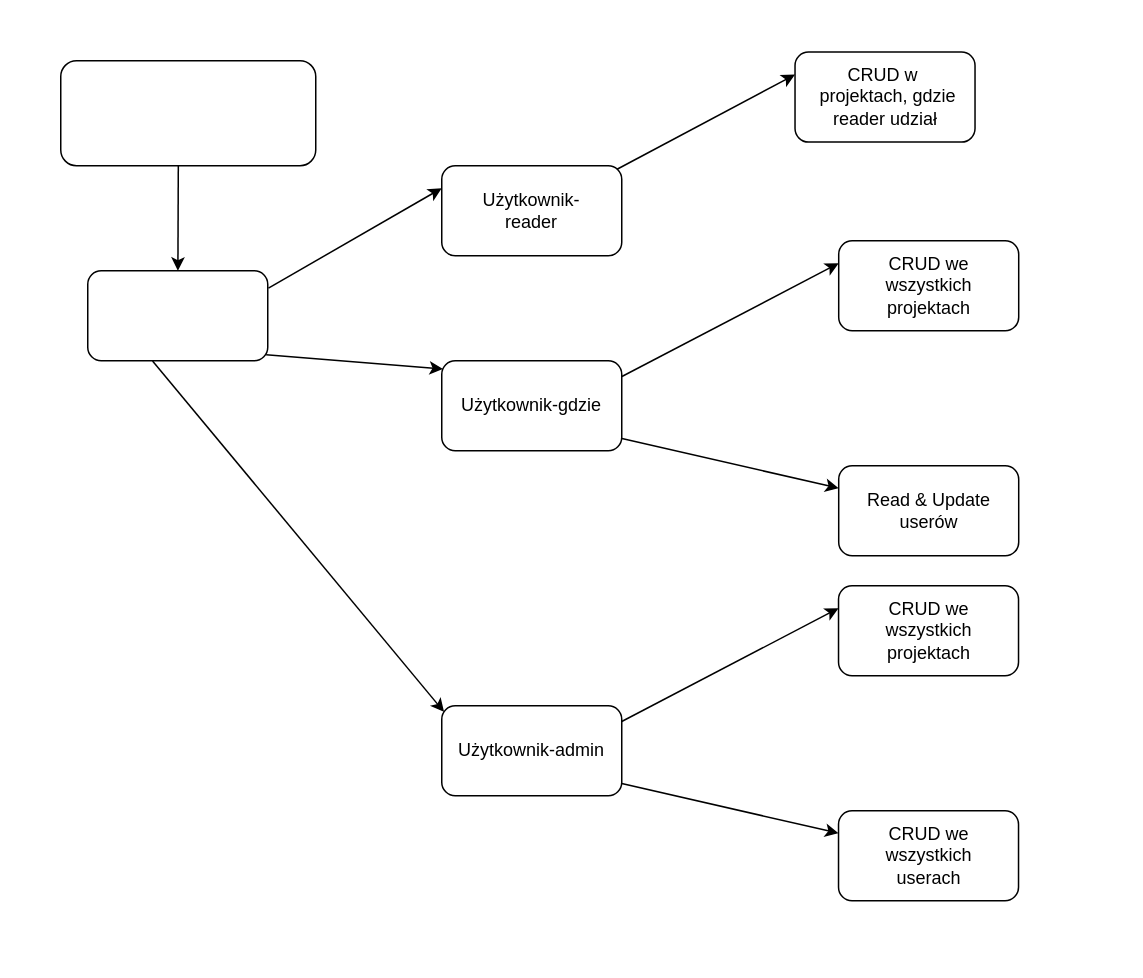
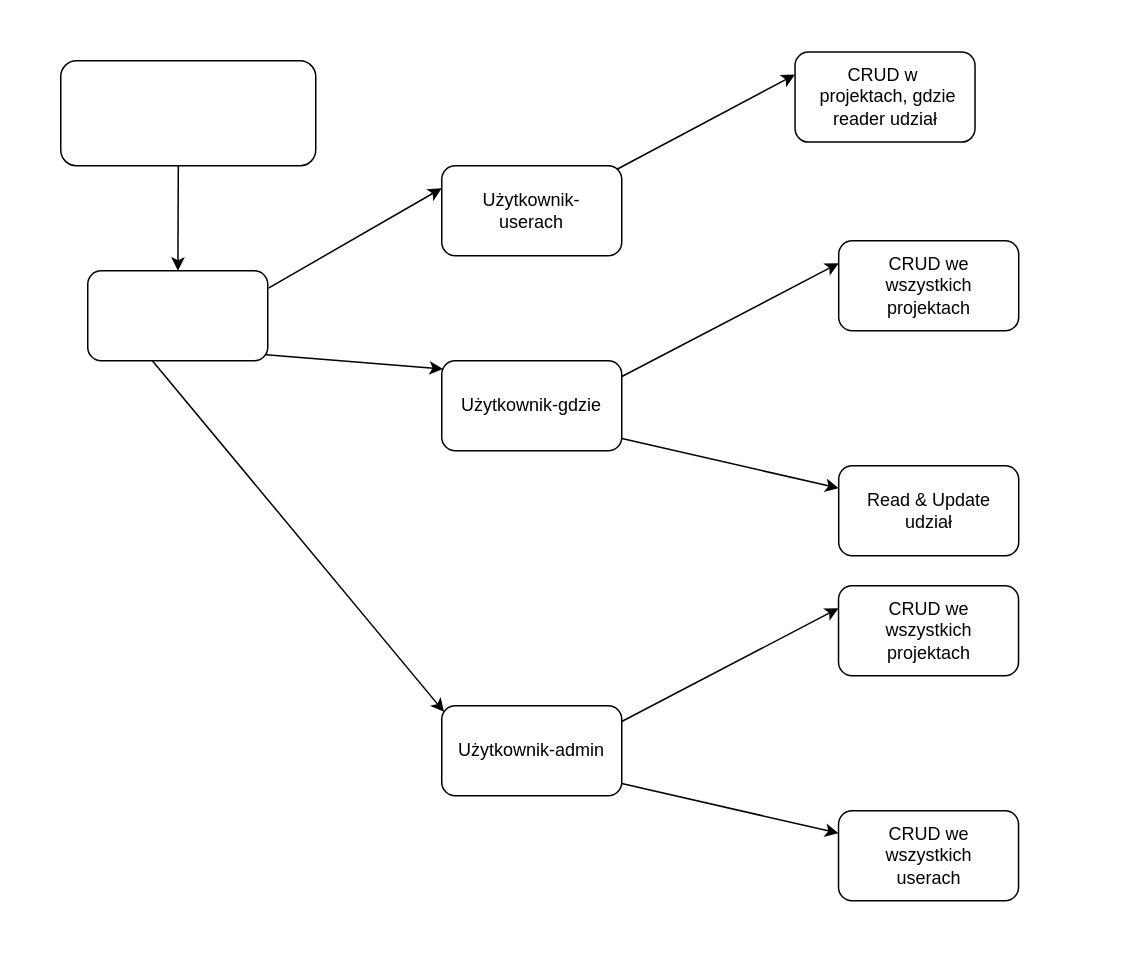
- <mxCell id="6" value="Użytkownik-reader" style="text;html=1;strokeColor=none;fillColor=none;align=center;verticalAlign=middle;whiteSpace=wrap;rounded=0;" parent="1" vertex="1"><mxGeometry x="304" y="120" width="100" height="40" as="geometry" /></mxCell>
+ <mxCell id="6" value="Użytkownik-userach" style="text;html=1;strokeColor=none;fillColor=none;align=center;verticalAlign=middle;whiteSpace=wrap;rounded=0;" parent="1" vertex="1"><mxGeometry x="304" y="120" width="100" height="40" as="geometry" /></mxCell>
- <mxCell id="21" value="Read &amp;amp; Update userów" style="text;html=1;strokeColor=none;fillColor=none;align=center;verticalAlign=middle;whiteSpace=wrap;rounded=0;" parent="1" vertex="1"><mxGeometry x="568.64" y="320" width="100" height="40" as="geometry" /></mxCell>
+ <mxCell id="21" value="Read &amp;amp; Update udział" style="text;html=1;strokeColor=none;fillColor=none;align=center;verticalAlign=middle;whiteSpace=wrap;rounded=0;" parent="1" vertex="1"><mxGeometry x="568.64" y="320" width="100" height="40" as="geometry" /></mxCell>
